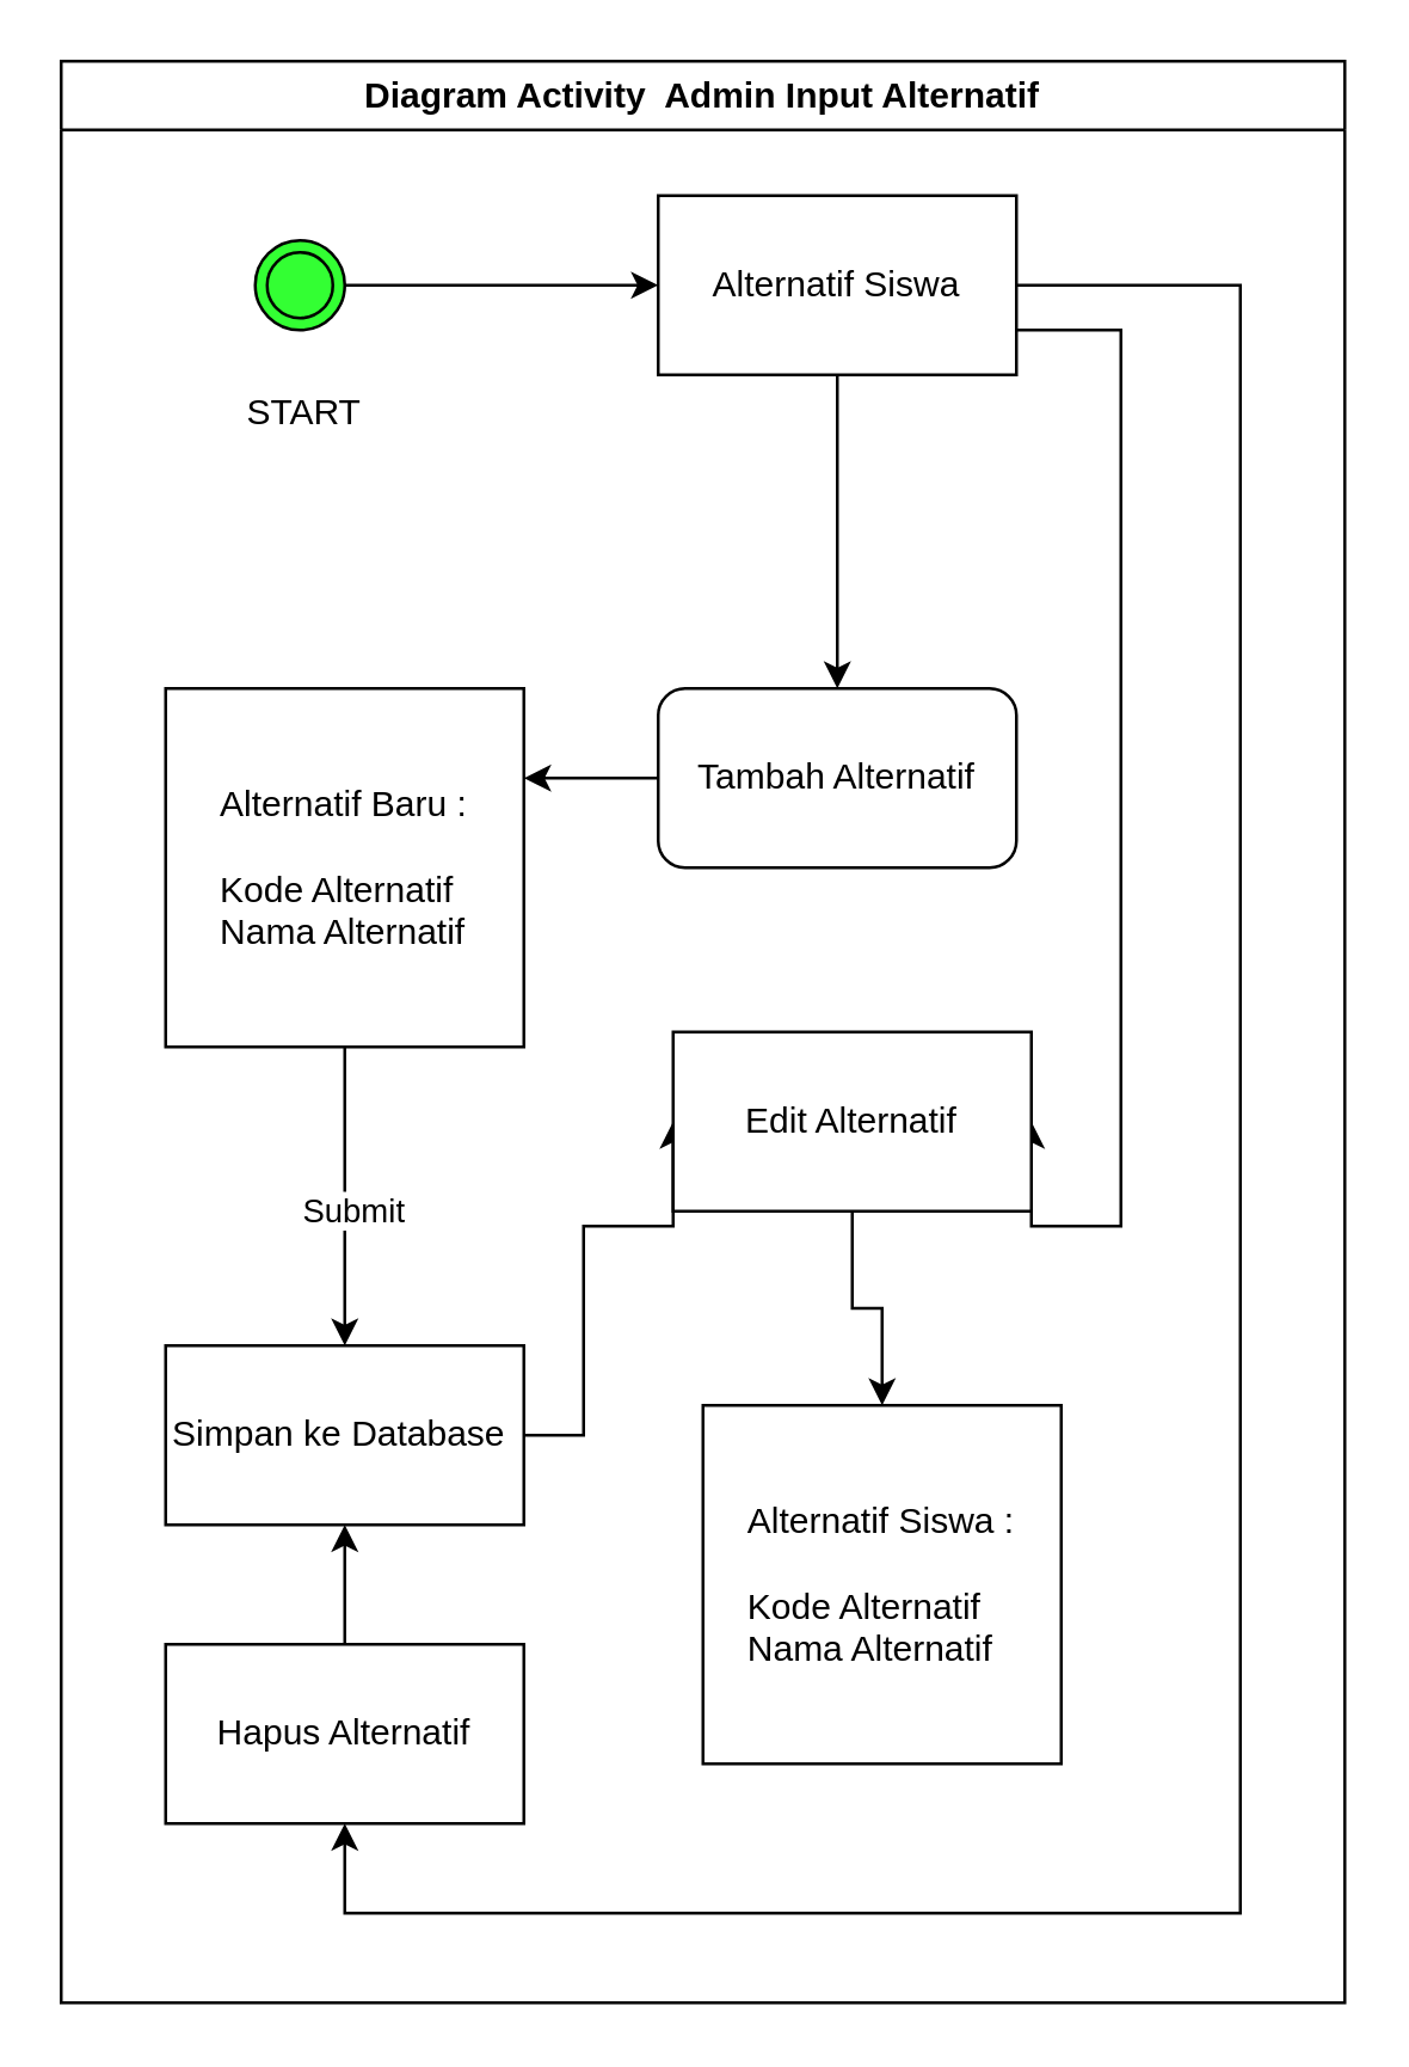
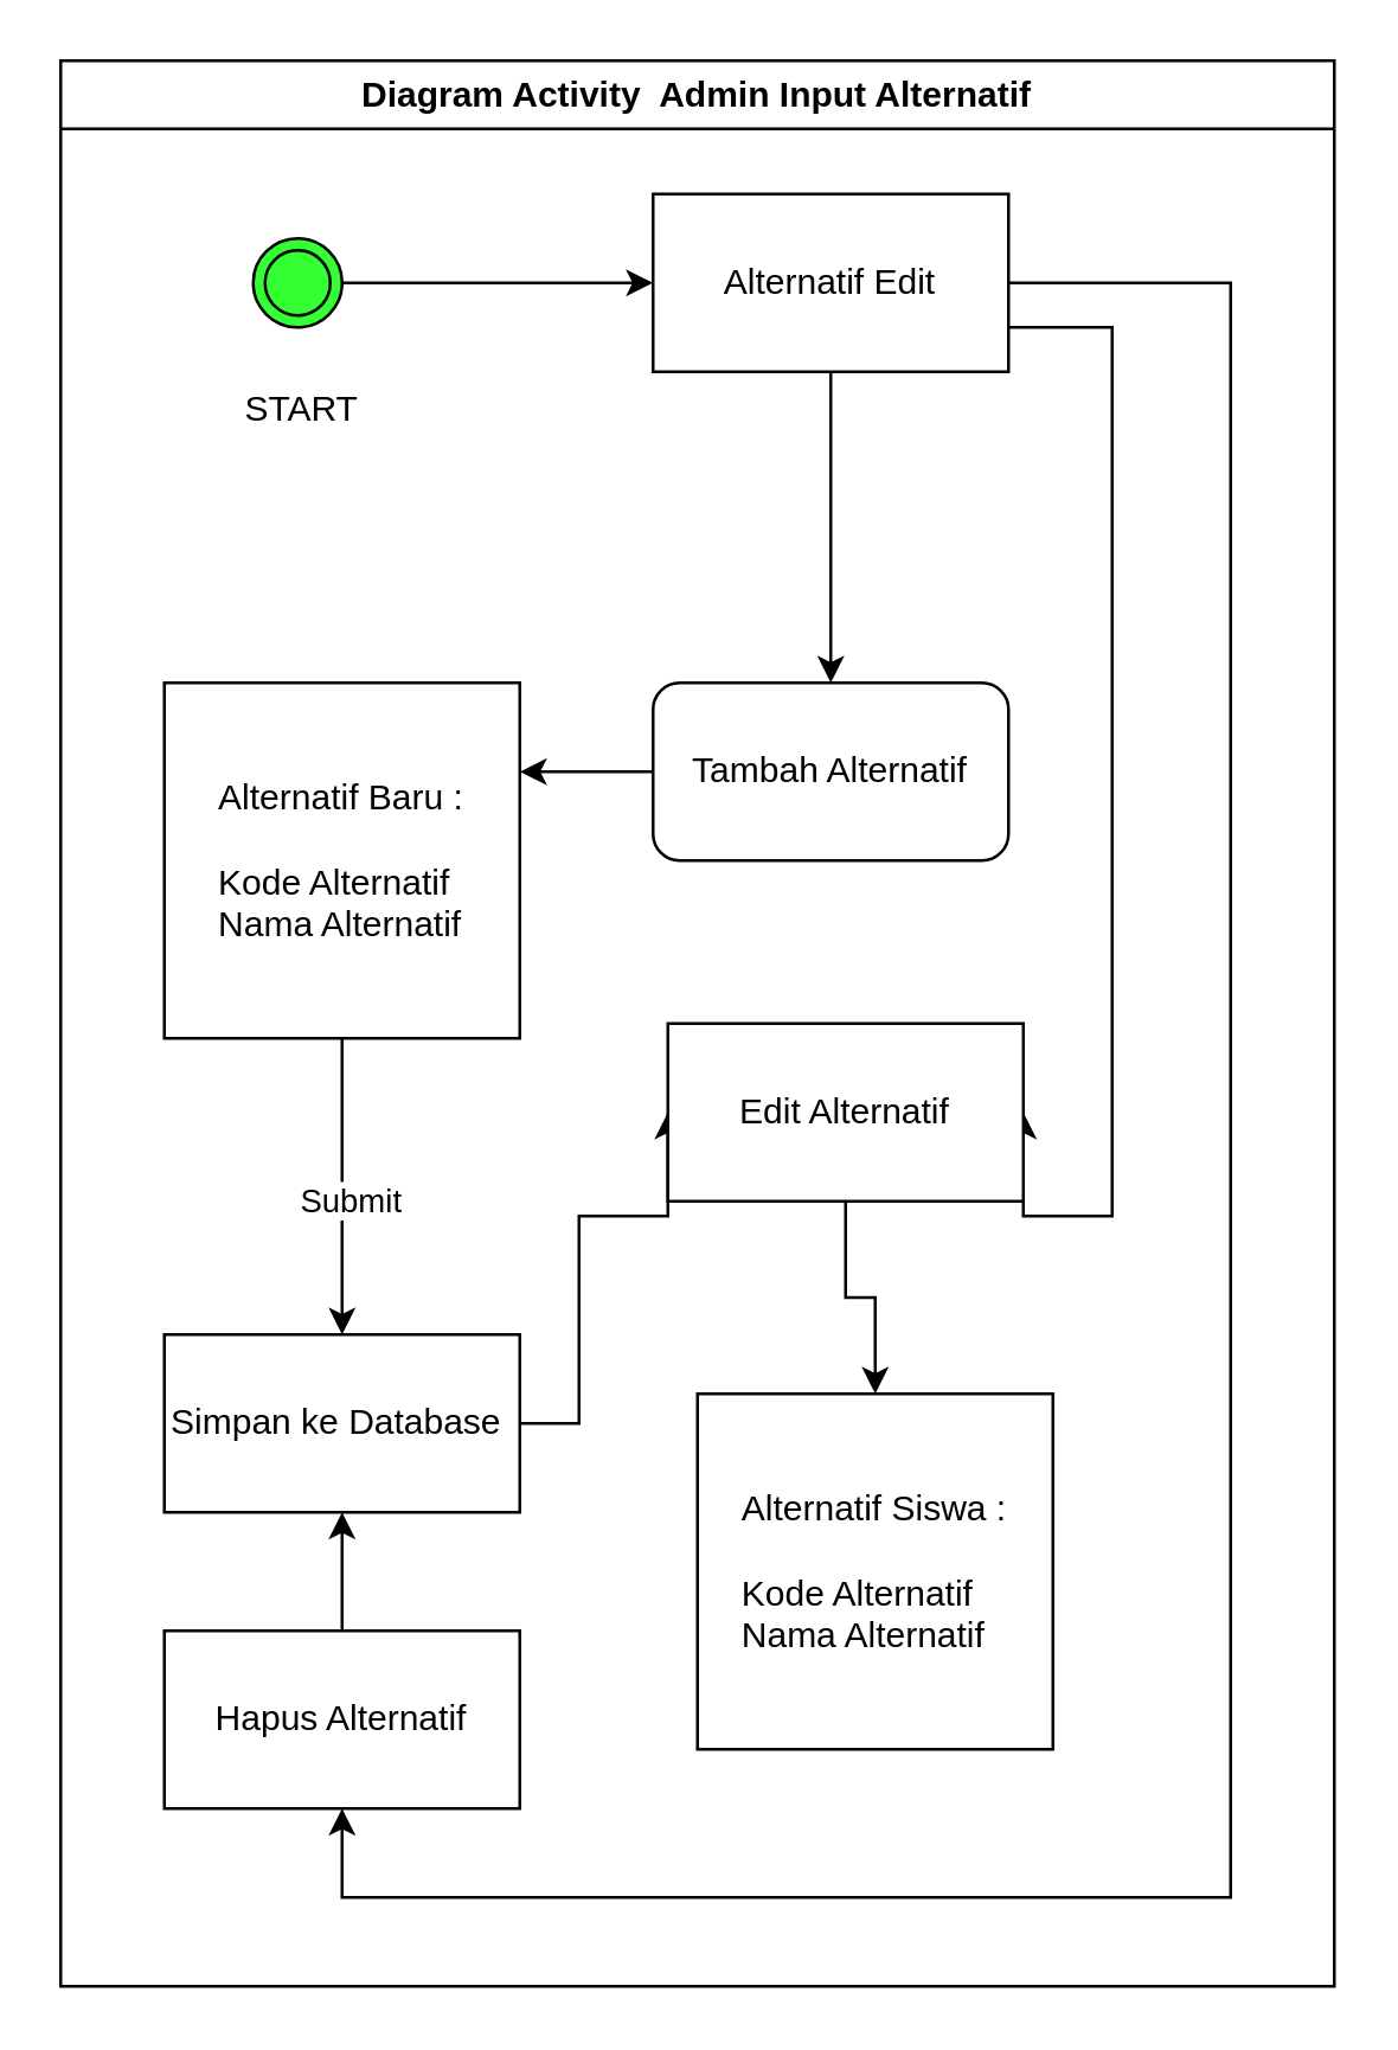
- <mxCell id="12" value="Alternatif Siswa" style="rounded=0;whiteSpace=wrap;html=1;" parent="2" vertex="1"><mxGeometry x="200" y="45" width="120" height="60" as="geometry" /></mxCell>
+ <mxCell id="12" value="Alternatif Edit" style="rounded=0;whiteSpace=wrap;html=1;" parent="2" vertex="1"><mxGeometry x="200" y="45" width="120" height="60" as="geometry" /></mxCell>
